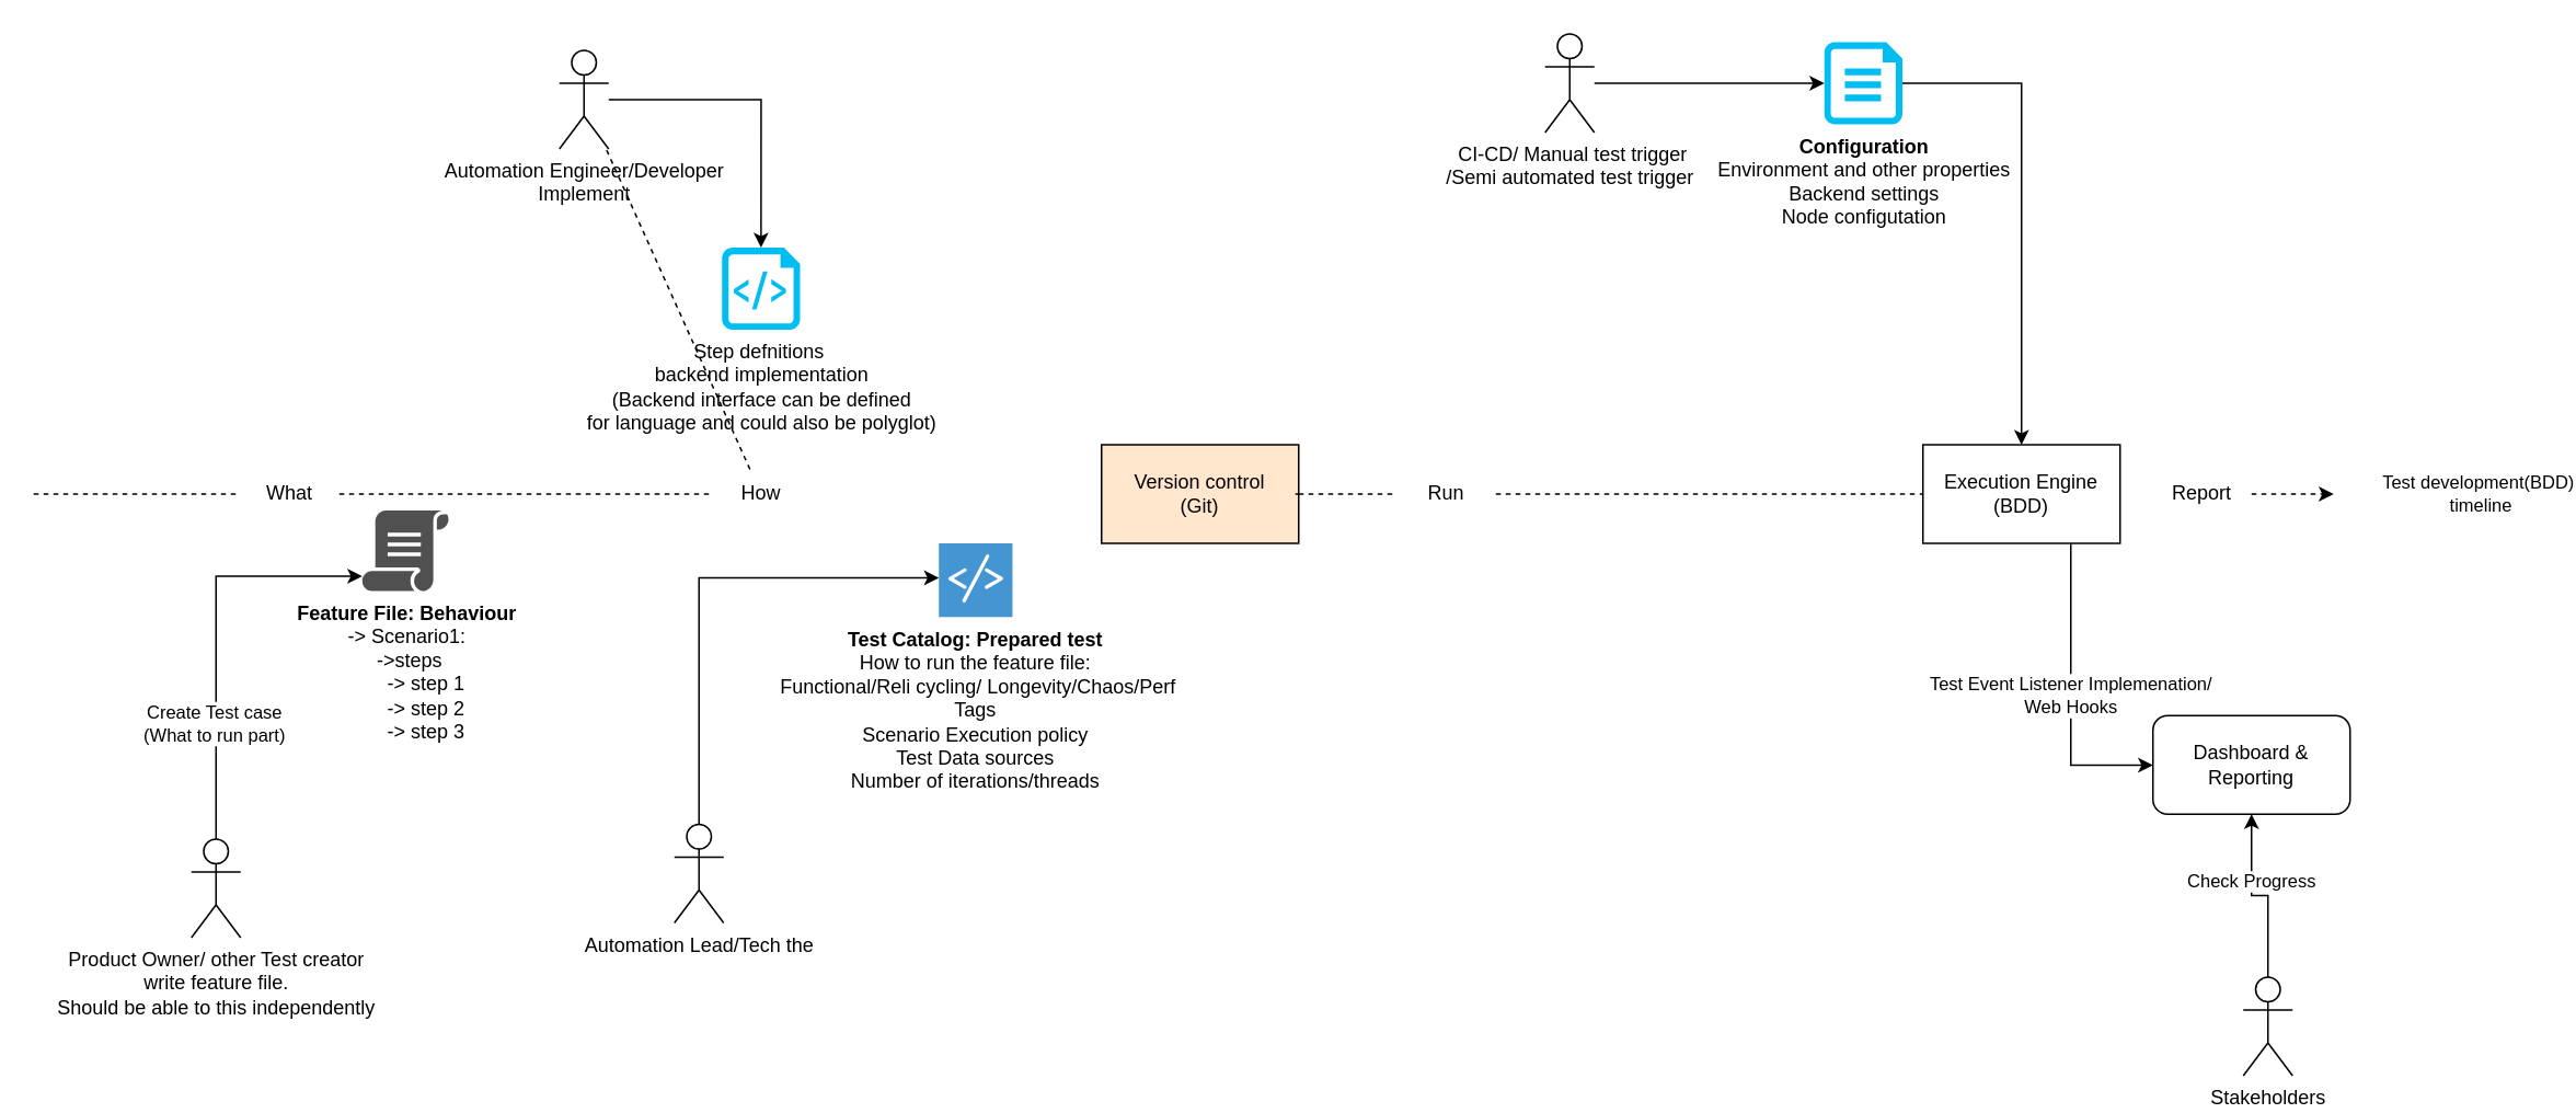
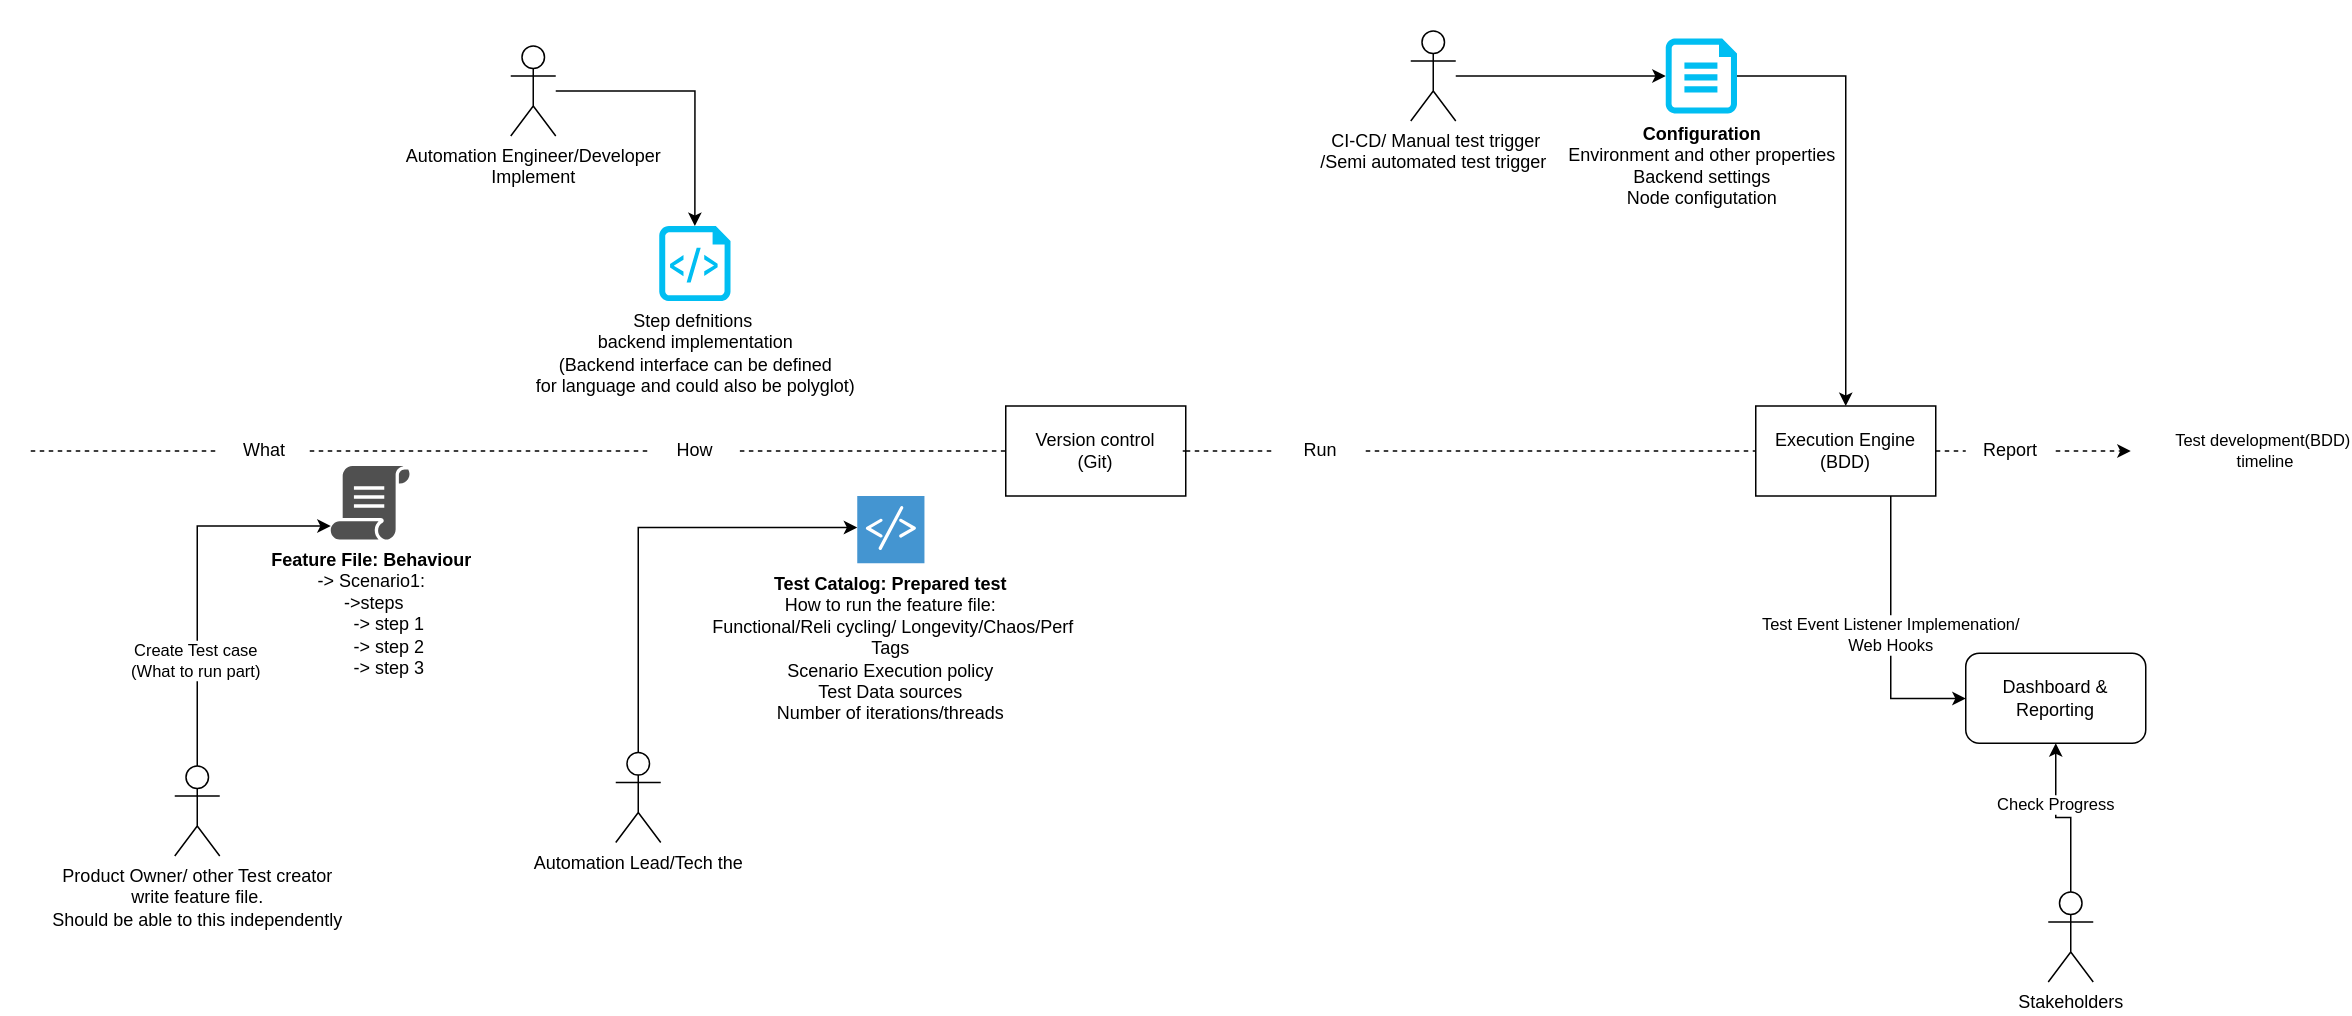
- <mxCell id="16" value="" style="endArrow=none;html=1;rounded=0;dashed=1;startArrow=none;" edge="1" parent="1" source="24" target="9"><mxGeometry width="50" height="50" relative="1" as="geometry"><mxPoint x="20" y="300" as="sourcePoint" /><mxPoint x="1070" y="300" as="targetPoint" /></mxGeometry></mxCell>
+ <mxCell id="16" value="" style="endArrow=none;html=1;rounded=0;dashed=1;startArrow=none;" edge="1" parent="1" source="24" target="17"><mxGeometry width="50" height="50" relative="1" as="geometry"><mxPoint x="20" y="300" as="sourcePoint" /><mxPoint x="1070" y="300" as="targetPoint" /></mxGeometry></mxCell>
- <mxCell id="17" value="&lt;span style=&quot;&quot;&gt;Version control&lt;br&gt;(Git)&lt;br&gt;&lt;/span&gt;" style="rounded=0;whiteSpace=wrap;html=1;fillColor=#ffe6cc;" vertex="1" parent="1"><mxGeometry x="670" y="270" width="120" height="60" as="geometry" /></mxCell>
+ <mxCell id="17" value="&lt;span style=&quot;&quot;&gt;Version control&lt;br&gt;(Git)&lt;br&gt;&lt;/span&gt;" style="rounded=0;whiteSpace=wrap;html=1;" vertex="1" parent="1"><mxGeometry x="670" y="270" width="120" height="60" as="geometry" /></mxCell>
+ <mxCell id="32" value="" style="endArrow=none;html=1;rounded=0;dashed=1;startArrow=none;" edge="1" parent="1" source="20" target="31"><mxGeometry x="1" y="88" width="50" height="50" relative="1" as="geometry"><mxPoint x="1290" y="300" as="sourcePoint" /><mxPoint x="1392" y="300" as="targetPoint" /><mxPoint x="88" y="88" as="offset" /></mxGeometry></mxCell>
